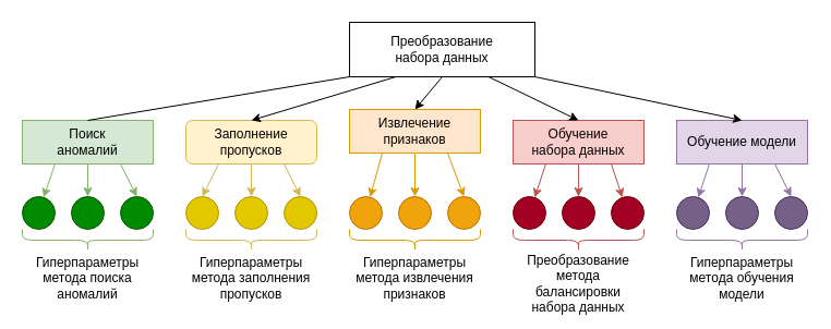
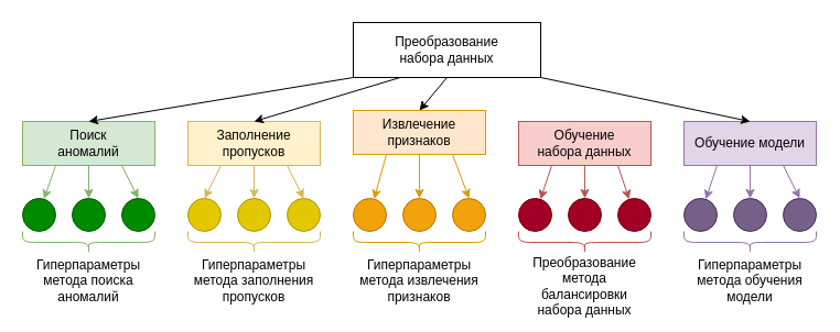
- <mxCell id="25" style="rounded=0;orthogonalLoop=1;jettySize=auto;html=1;exitX=0.75;exitY=1;exitDx=0;exitDy=0;entryX=0.5;entryY=0;entryDx=0;entryDy=0;" edge="1" parent="1" source="27" target="17"><mxGeometry relative="1" as="geometry" /></mxCell>
- <mxCell id="22" style="rounded=0;orthogonalLoop=1;jettySize=auto;html=1;exitX=0;exitY=1;exitDx=0;exitDy=0;entryX=0.5;entryY=0;entryDx=0;entryDy=0;endArrow=none;" edge="1" parent="1" source="27" target="5"><mxGeometry relative="1" as="geometry" /></mxCell>
+ <mxCell id="22" style="rounded=0;orthogonalLoop=1;jettySize=auto;html=1;exitX=0;exitY=1;exitDx=0;exitDy=0;entryX=0.5;entryY=0;entryDx=0;entryDy=0;" edge="1" parent="1" source="27" target="5"><mxGeometry relative="1" as="geometry" /></mxCell>
- <mxCell id="9" value="Заполнение&lt;br&gt;пропусков" style="whiteSpace=wrap;html=1;fillColor=#fff2cc;strokeColor=#d6b656;rounded=1;" vertex="1" parent="1"><mxGeometry x="170" y="110" width="120" height="40" as="geometry" /></mxCell>
+ <mxCell id="9" value="Заполнение&lt;br&gt;пропусков" style="rounded=0;whiteSpace=wrap;html=1;fillColor=#fff2cc;strokeColor=#d6b656;" vertex="1" parent="1"><mxGeometry x="170" y="110" width="120" height="40" as="geometry" /></mxCell>
